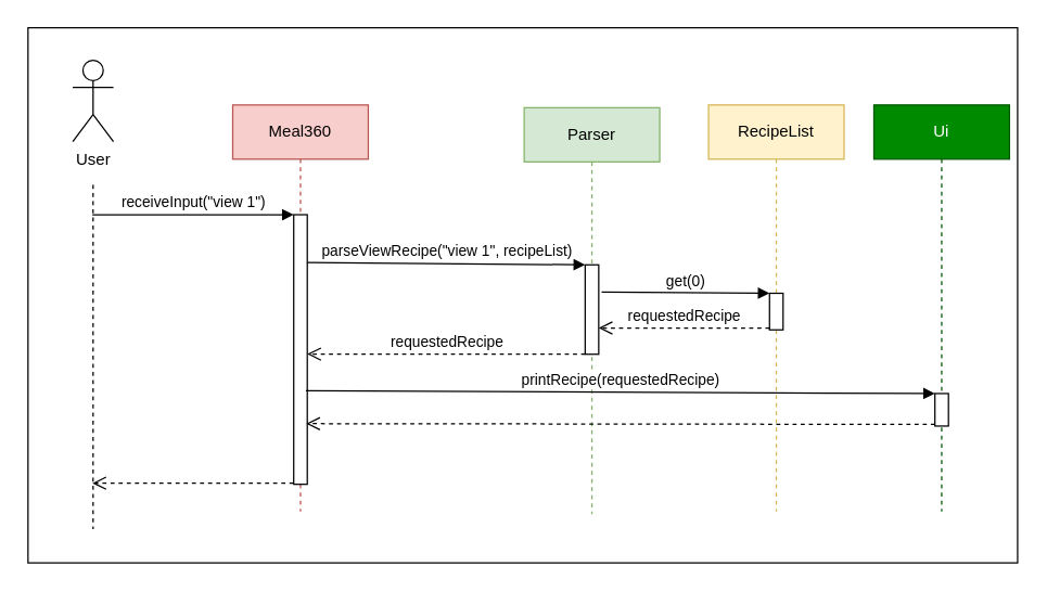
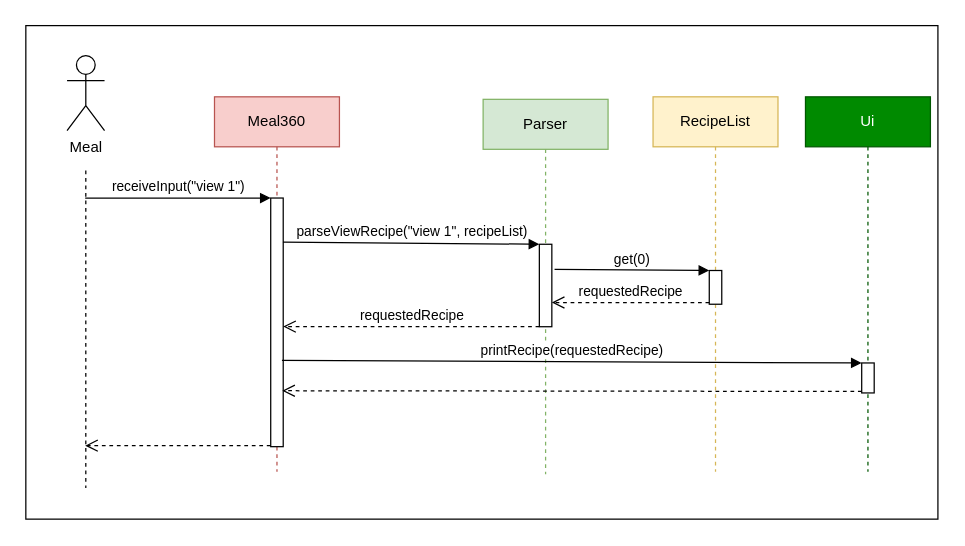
- <mxCell id="11" value="User" style="shape=umlActor;verticalLabelPosition=bottom;verticalAlign=top;html=1;fillColor=default;" vertex="1" parent="1"><mxGeometry x="53" y="44" width="30" height="60" as="geometry" /></mxCell>
+ <mxCell id="11" value="Meal" style="shape=umlActor;verticalLabelPosition=bottom;verticalAlign=top;html=1;fillColor=default;" vertex="1" parent="1"><mxGeometry x="53" y="44" width="30" height="60" as="geometry" /></mxCell>
